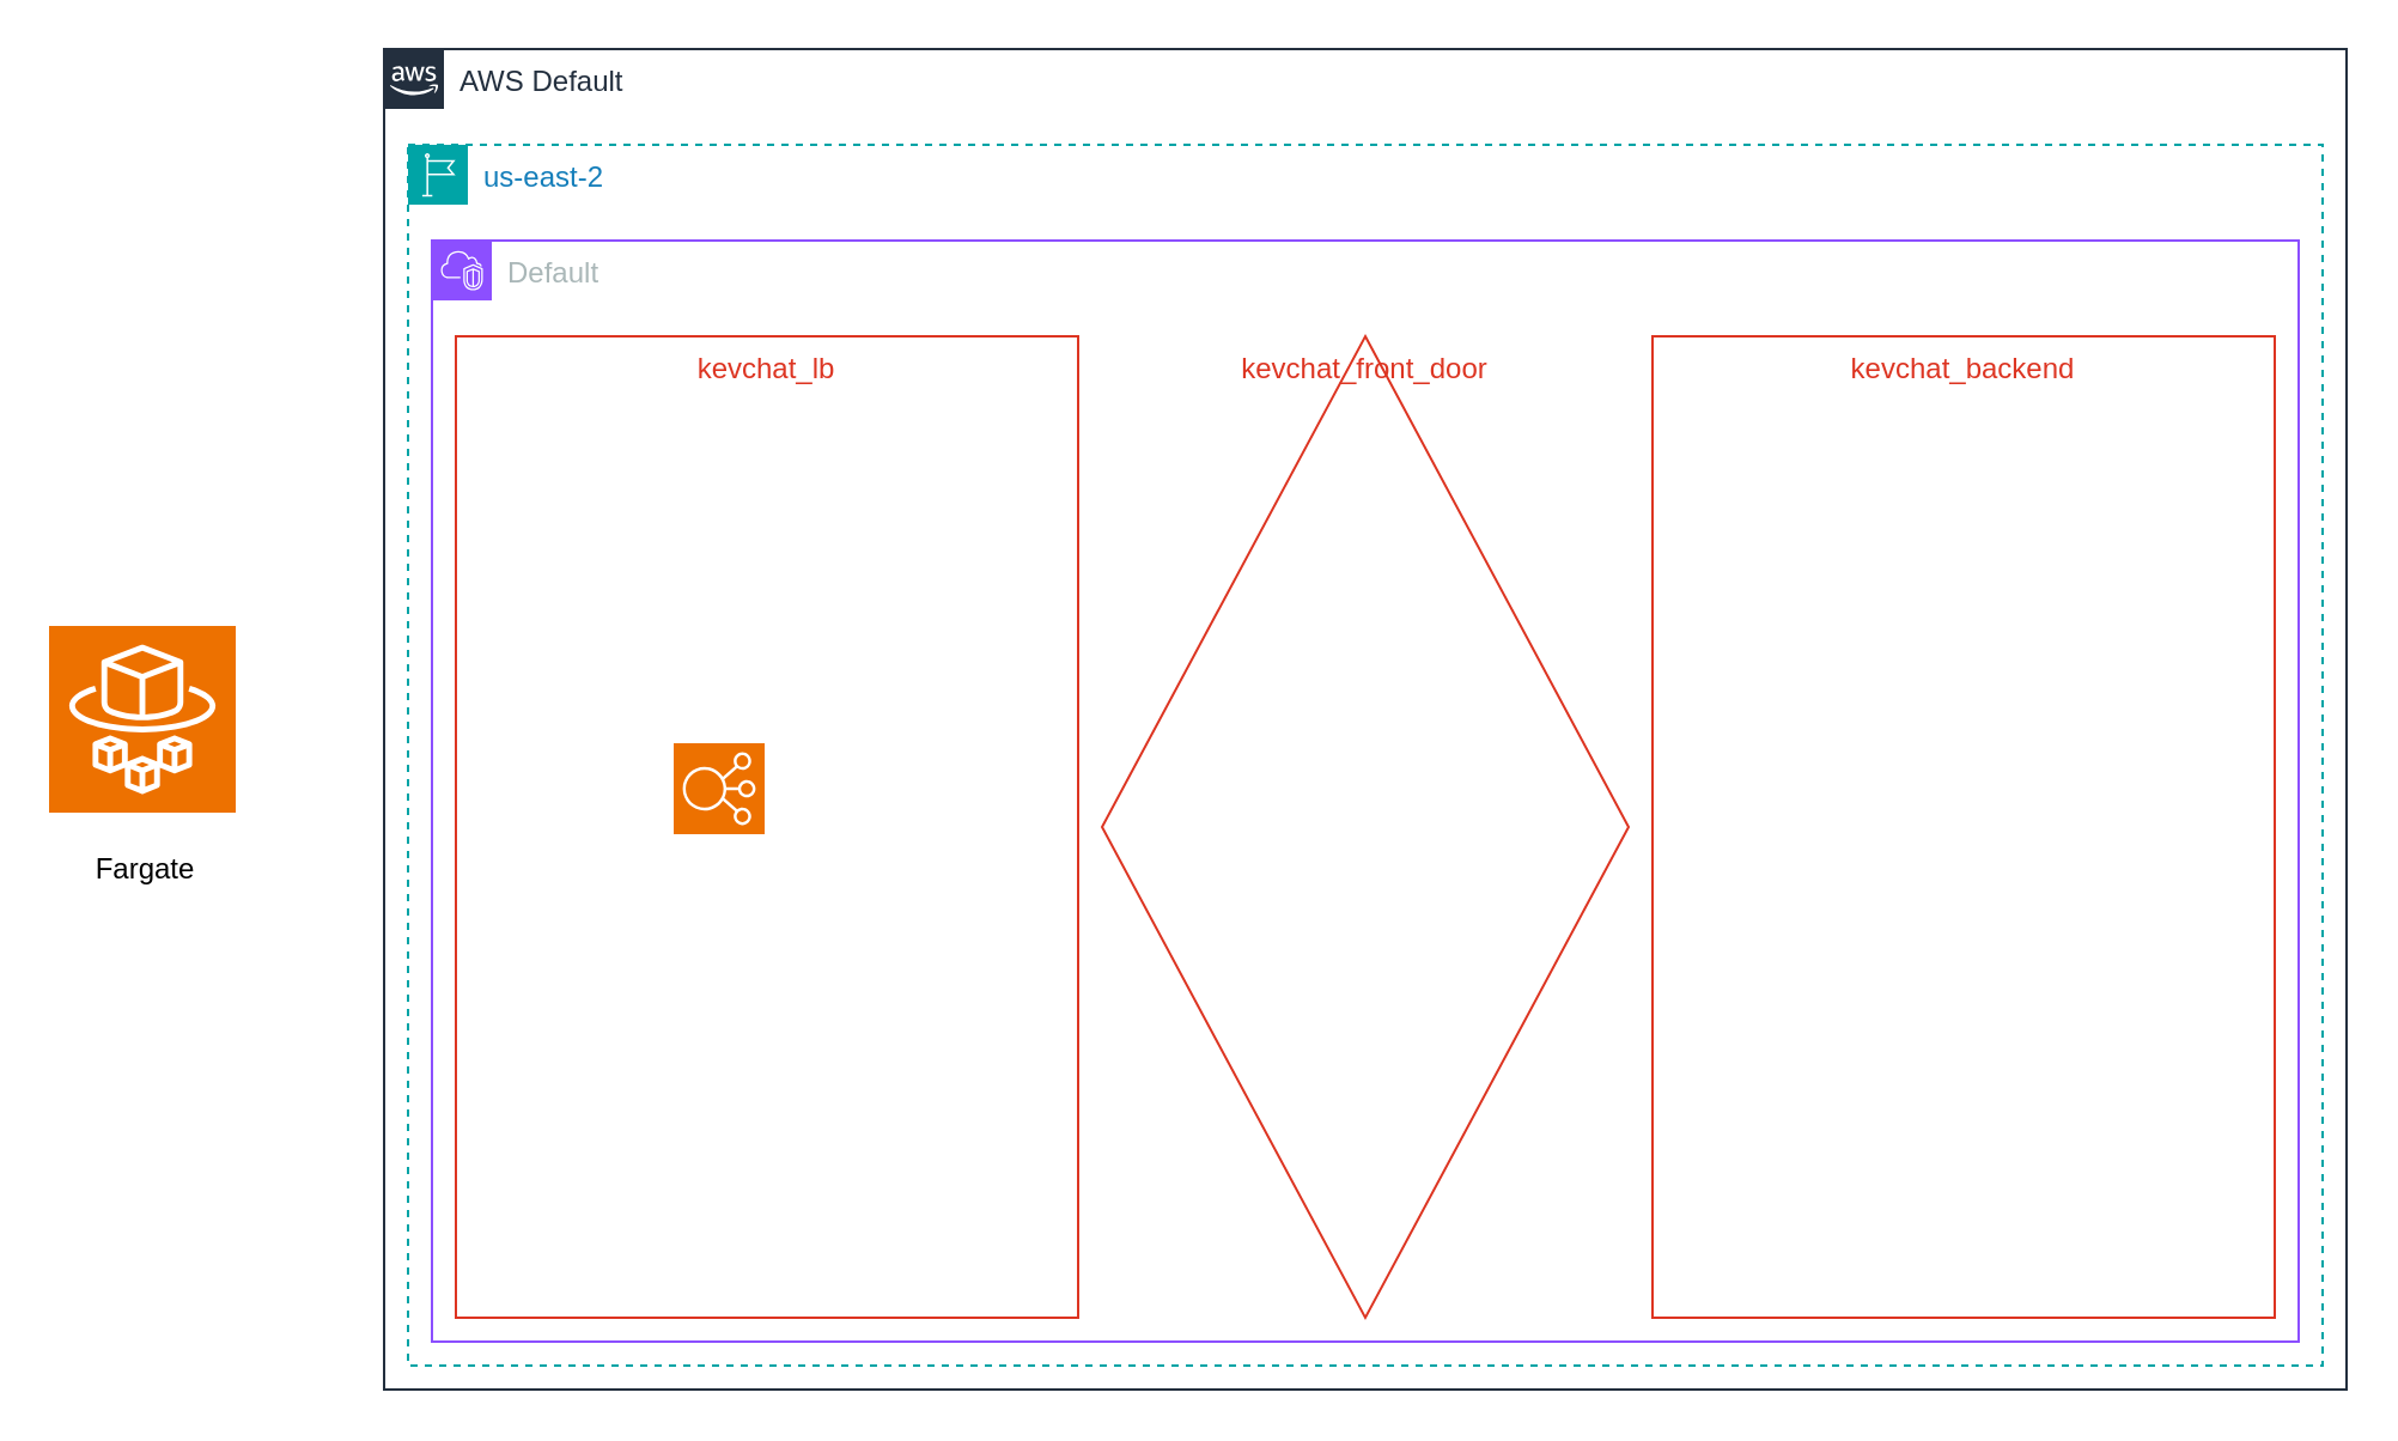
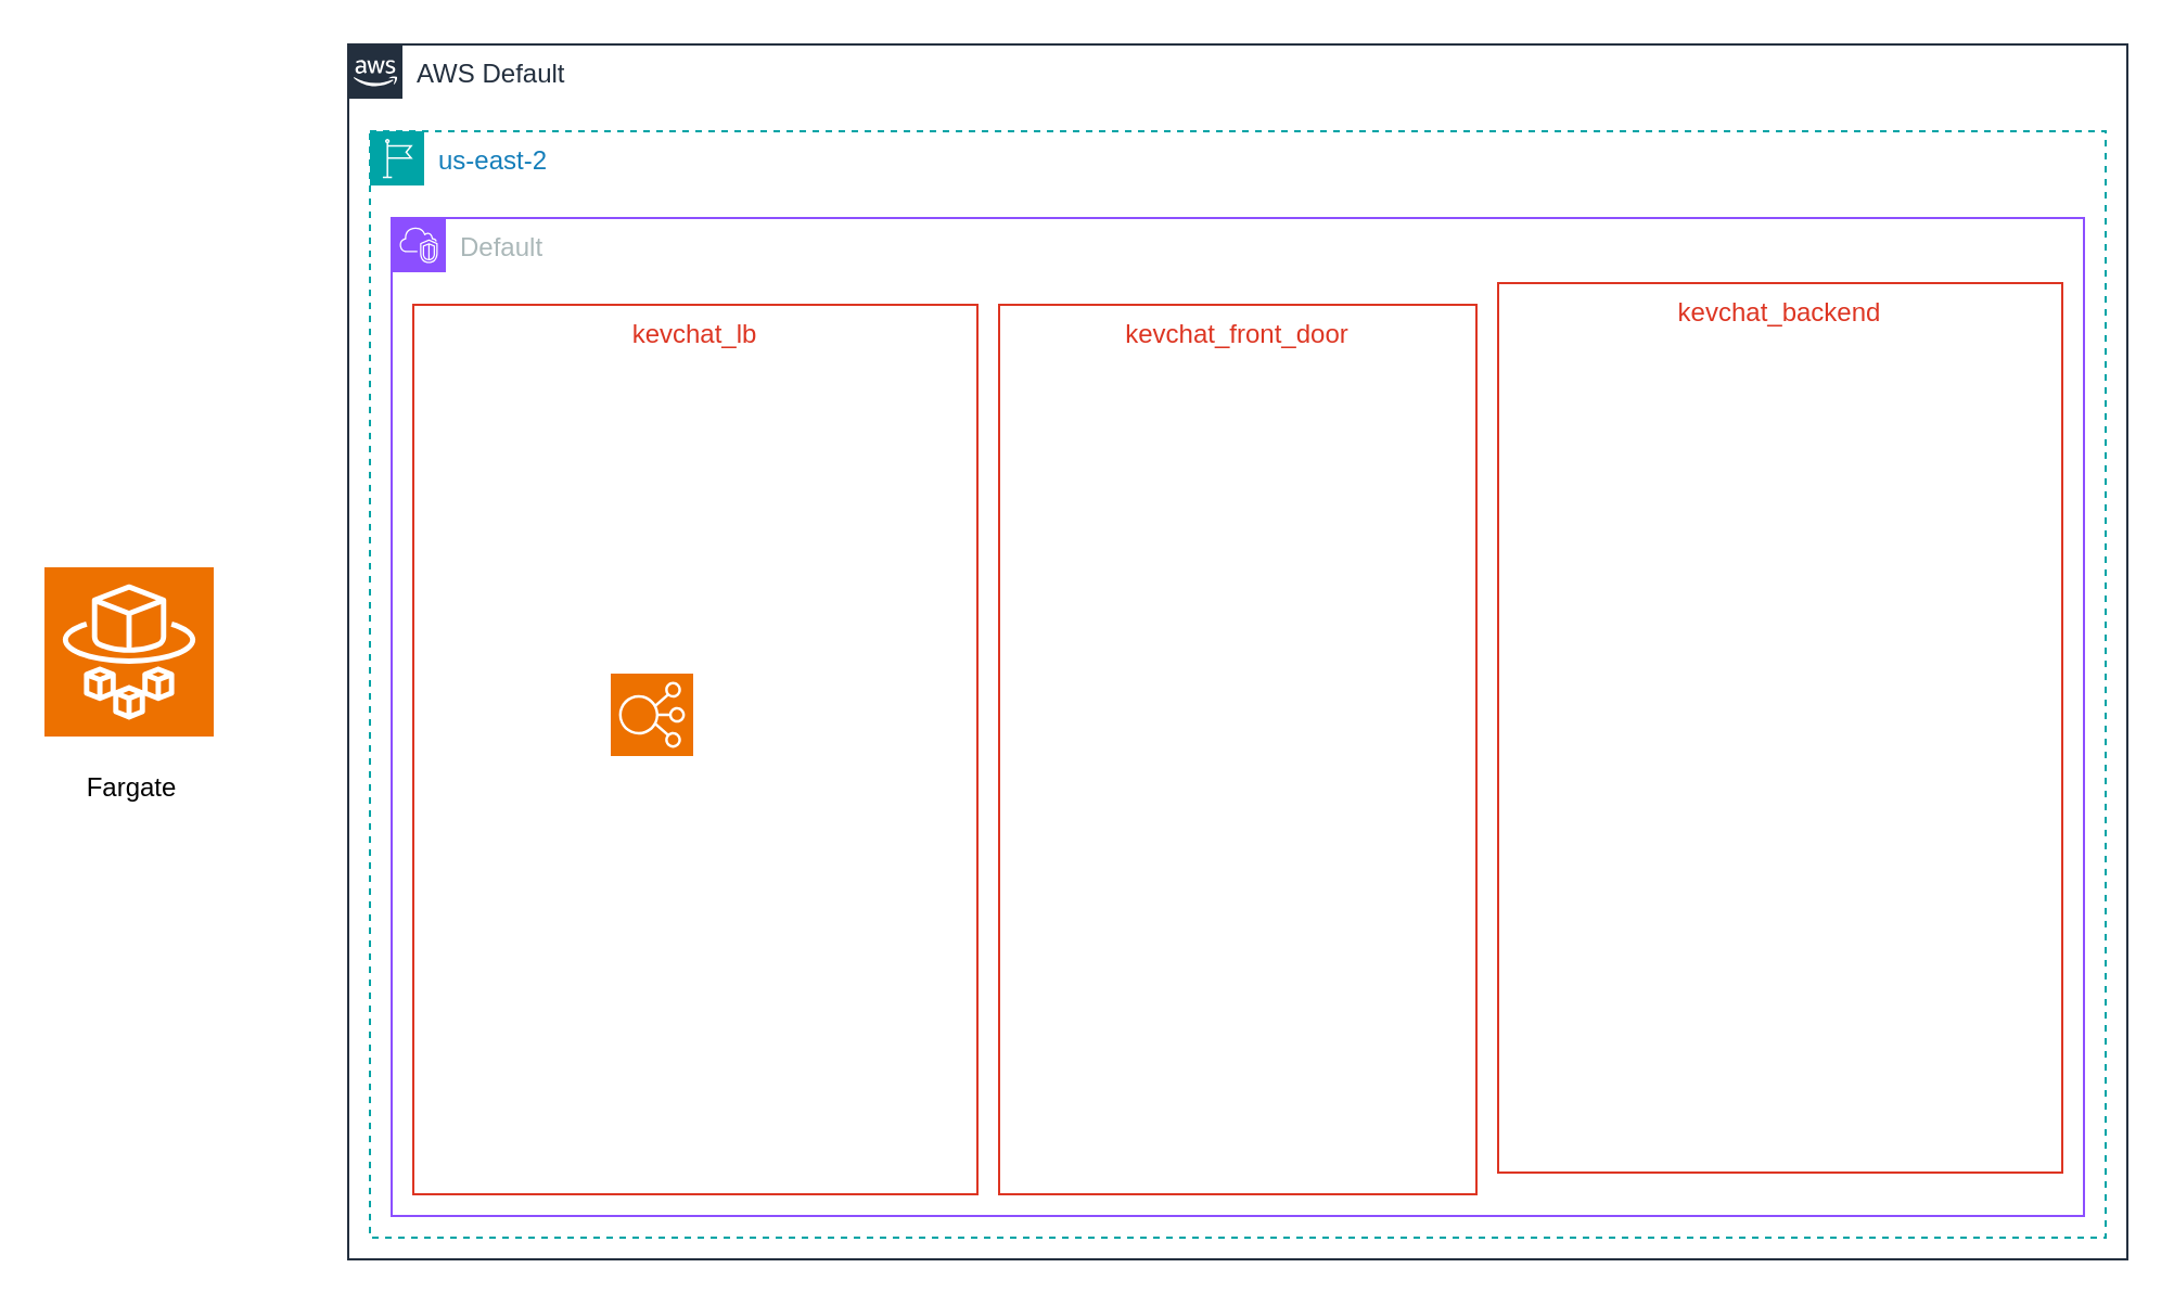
- <mxCell id="7" value="kevchat_front_door" style="rhombus;fillColor=none;strokeColor=#DD3522;verticalAlign=top;fontStyle=0;fontColor=#DD3522;whiteSpace=wrap;html=1;" parent="4" vertex="1"><mxGeometry x="280" y="40" width="220" height="410" as="geometry" /></mxCell>
+ <mxCell id="7" value="kevchat_front_door" style="fillColor=none;strokeColor=#DD3522;verticalAlign=top;fontStyle=0;fontColor=#DD3522;whiteSpace=wrap;html=1;" parent="4" vertex="1"><mxGeometry x="280" y="40" width="220" height="410" as="geometry" /></mxCell>
- <mxCell id="6" value="kevchat_backend" style="fillColor=none;strokeColor=#DD3522;verticalAlign=top;fontStyle=0;fontColor=#DD3522;whiteSpace=wrap;html=1;" parent="4" vertex="1"><mxGeometry x="510" y="40" width="260" height="410" as="geometry" /></mxCell>
+ <mxCell id="6" value="kevchat_backend" style="fillColor=none;strokeColor=#DD3522;verticalAlign=top;fontStyle=0;fontColor=#DD3522;whiteSpace=wrap;html=1;" parent="4" vertex="1"><mxGeometry x="510" y="30" width="260" height="410" as="geometry" /></mxCell>
